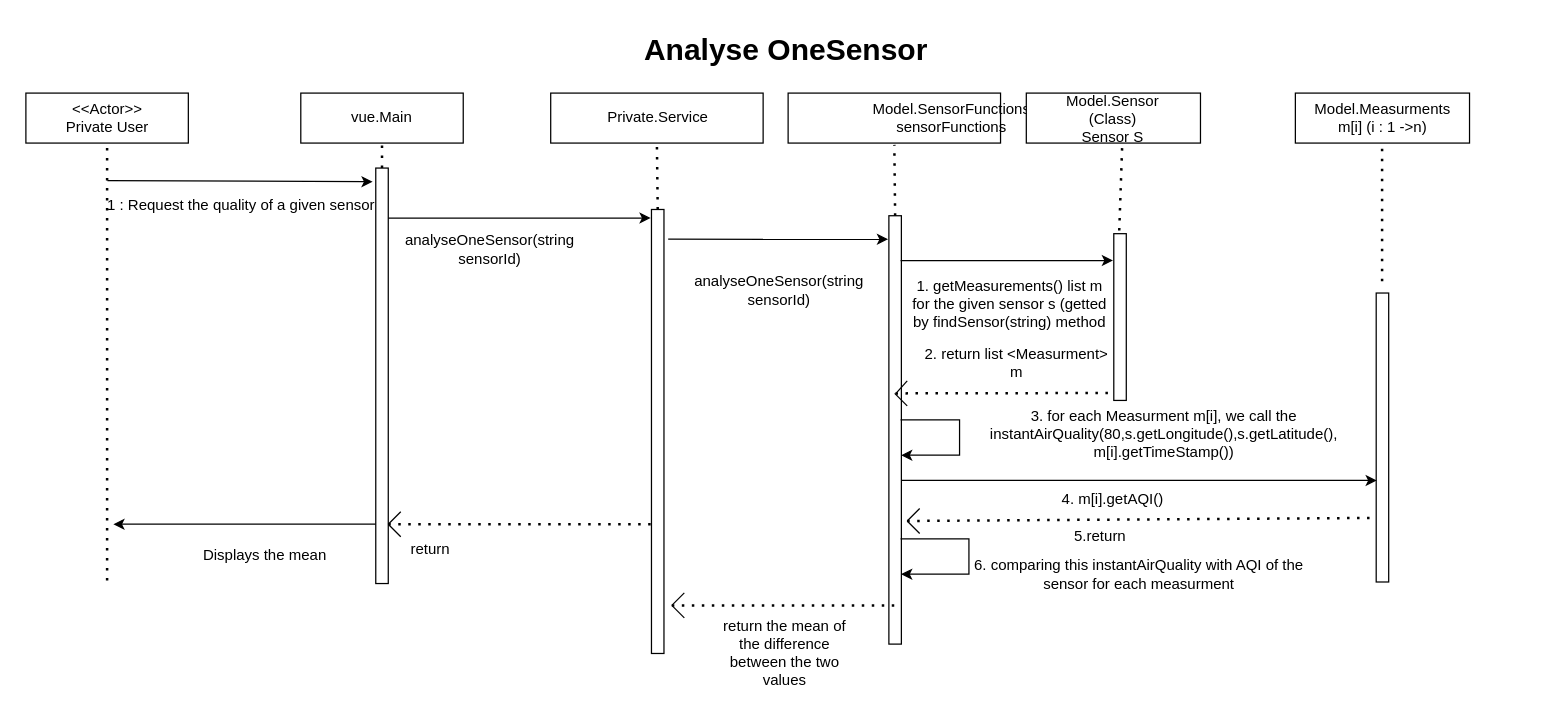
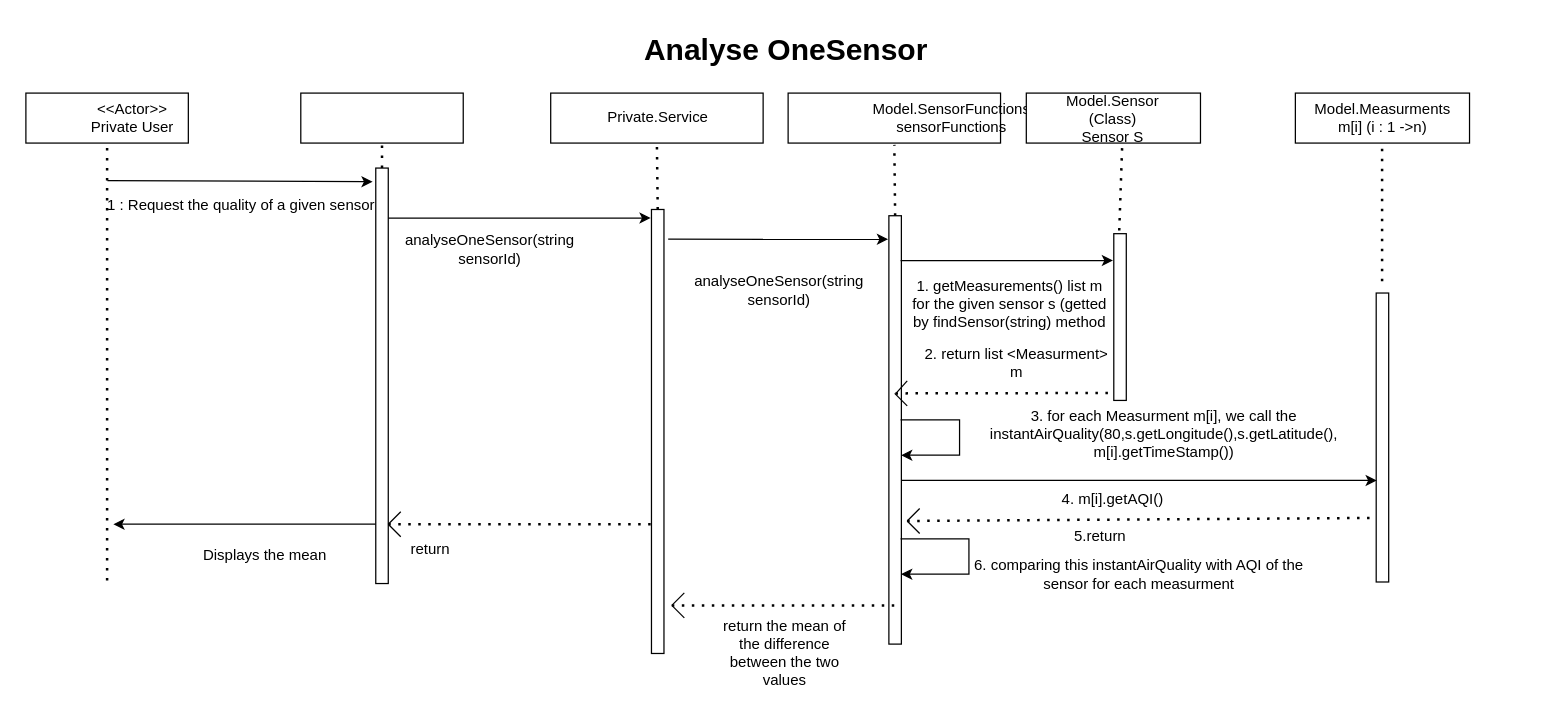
- <mxCell id="5" value="&amp;lt;&amp;lt;Actor&amp;gt;&amp;gt;&lt;br&gt;Private User" style="text;html=1;strokeColor=none;fillColor=none;align=center;verticalAlign=middle;whiteSpace=wrap;rounded=0;" vertex="1" parent="1"><mxGeometry x="47.5" y="79" width="75" height="30" as="geometry" /></mxCell>
+ <mxCell id="5" value="&amp;lt;&amp;lt;Actor&amp;gt;&amp;gt;&lt;br&gt;Private User" style="text;html=1;strokeColor=none;fillColor=none;align=center;verticalAlign=middle;whiteSpace=wrap;rounded=0;" vertex="1" parent="1"><mxGeometry x="67.5" y="79" width="75" height="30" as="geometry" /></mxCell>
- <mxCell id="3" value="vue.Main" style="text;html=1;strokeColor=none;fillColor=none;align=center;verticalAlign=middle;whiteSpace=wrap;rounded=0;" vertex="1" parent="1"><mxGeometry x="275" y="79" width="60" height="30" as="geometry" /></mxCell>
